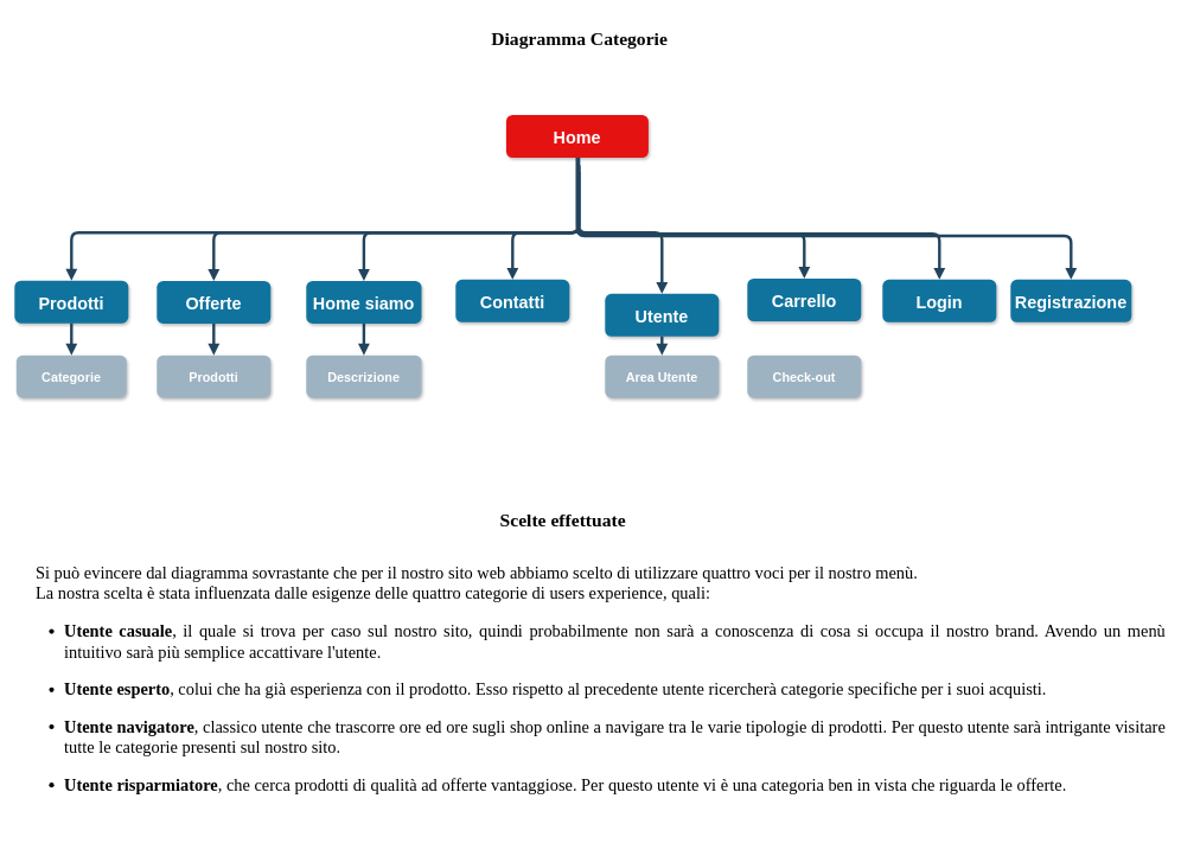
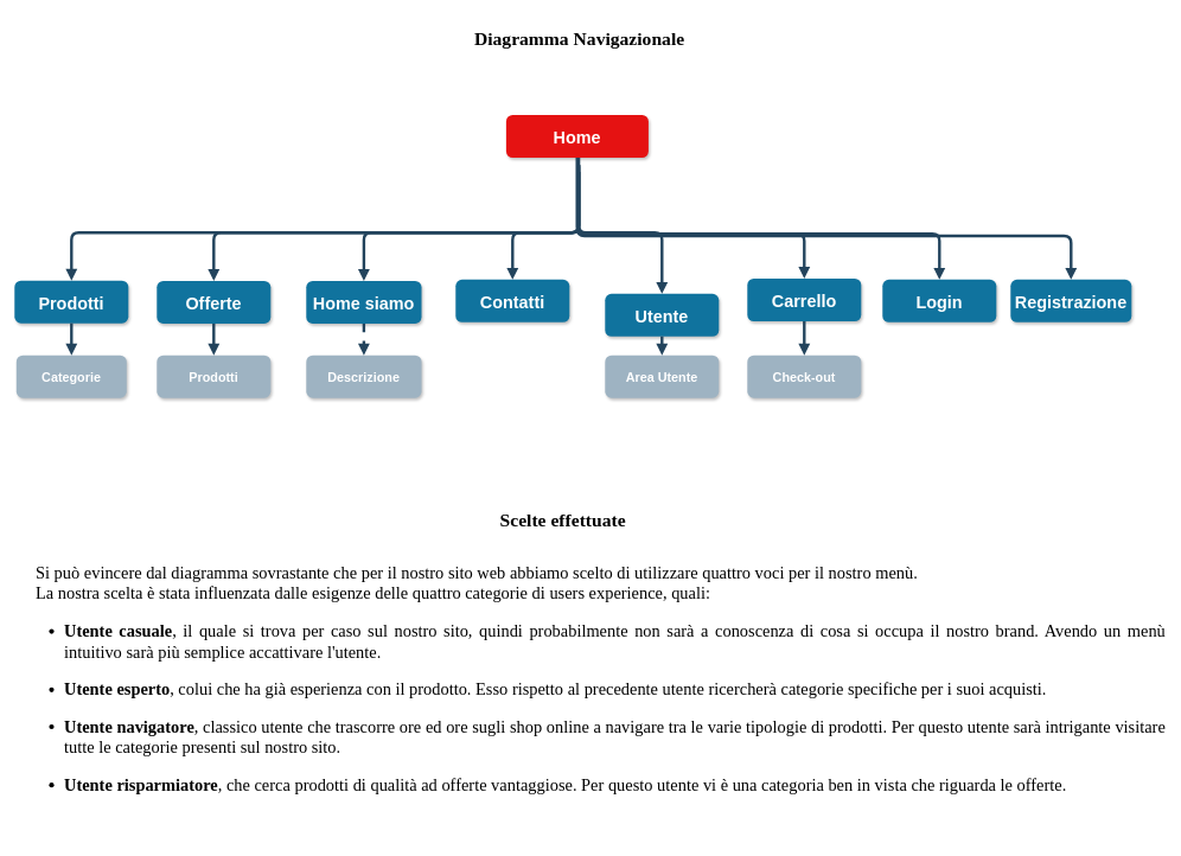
- <mxCell id="17" value="&lt;h2&gt;&lt;font style=&quot;font-size: 26px&quot;&gt;&amp;nbsp;Diagramma Categorie&lt;/font&gt;&lt;/h2&gt;" style="text;html=1;strokeColor=none;fillColor=none;align=center;verticalAlign=middle;whiteSpace=wrap;rounded=0;fontFamily=Georgia;fontSize=24;" parent="1" vertex="1"><mxGeometry x="481" y="20" width="660" height="40" as="geometry" /></mxCell>
+ <mxCell id="17" value="&lt;h2&gt;&lt;font style=&quot;font-size: 26px&quot;&gt;&amp;nbsp;Diagramma Navigazionale&lt;/font&gt;&lt;/h2&gt;" style="text;html=1;strokeColor=none;fillColor=none;align=center;verticalAlign=middle;whiteSpace=wrap;rounded=0;fontFamily=Georgia;fontSize=24;" parent="1" vertex="1"><mxGeometry x="481" y="20" width="660" height="40" as="geometry" /></mxCell>
+ <mxCell id="25" value="" style="edgeStyle=elbowEdgeStyle;elbow=vertical;strokeWidth=4;endArrow=block;endFill=1;fontStyle=1;strokeColor=#23445D;entryX=0.5;entryY=0;entryDx=0;entryDy=0;exitX=0.5;exitY=1;exitDx=0;exitDy=0;" parent="1" source="23" target="24" edge="1"><mxGeometry x="-76" y="-40.01" width="100" height="100" as="geometry"><mxPoint x="922" y="449.99" as="sourcePoint" /><mxPoint x="922" y="487.24" as="targetPoint" /></mxGeometry></mxCell>
- <mxCell id="14" value="" style="edgeStyle=elbowEdgeStyle;elbow=vertical;strokeWidth=4;endArrow=block;endFill=1;fontStyle=1;strokeColor=#23445D;" parent="1" source="7" target="8" edge="1"><mxGeometry x="-246" y="-47.25" width="100" height="100" as="geometry"><mxPoint x="-318" y="22.75" as="sourcePoint" /><mxPoint x="-218" y="-77.25" as="targetPoint" /></mxGeometry></mxCell>
+ <mxCell id="14" value="" style="edgeStyle=elbowEdgeStyle;elbow=vertical;strokeWidth=4;endArrow=block;endFill=1;fontStyle=1;strokeColor=#23445D;dashed=1;" parent="1" source="7" target="8" edge="1"><mxGeometry x="-246" y="-47.25" width="100" height="100" as="geometry"><mxPoint x="-318" y="22.75" as="sourcePoint" /><mxPoint x="-218" y="-77.25" as="targetPoint" /></mxGeometry></mxCell>
